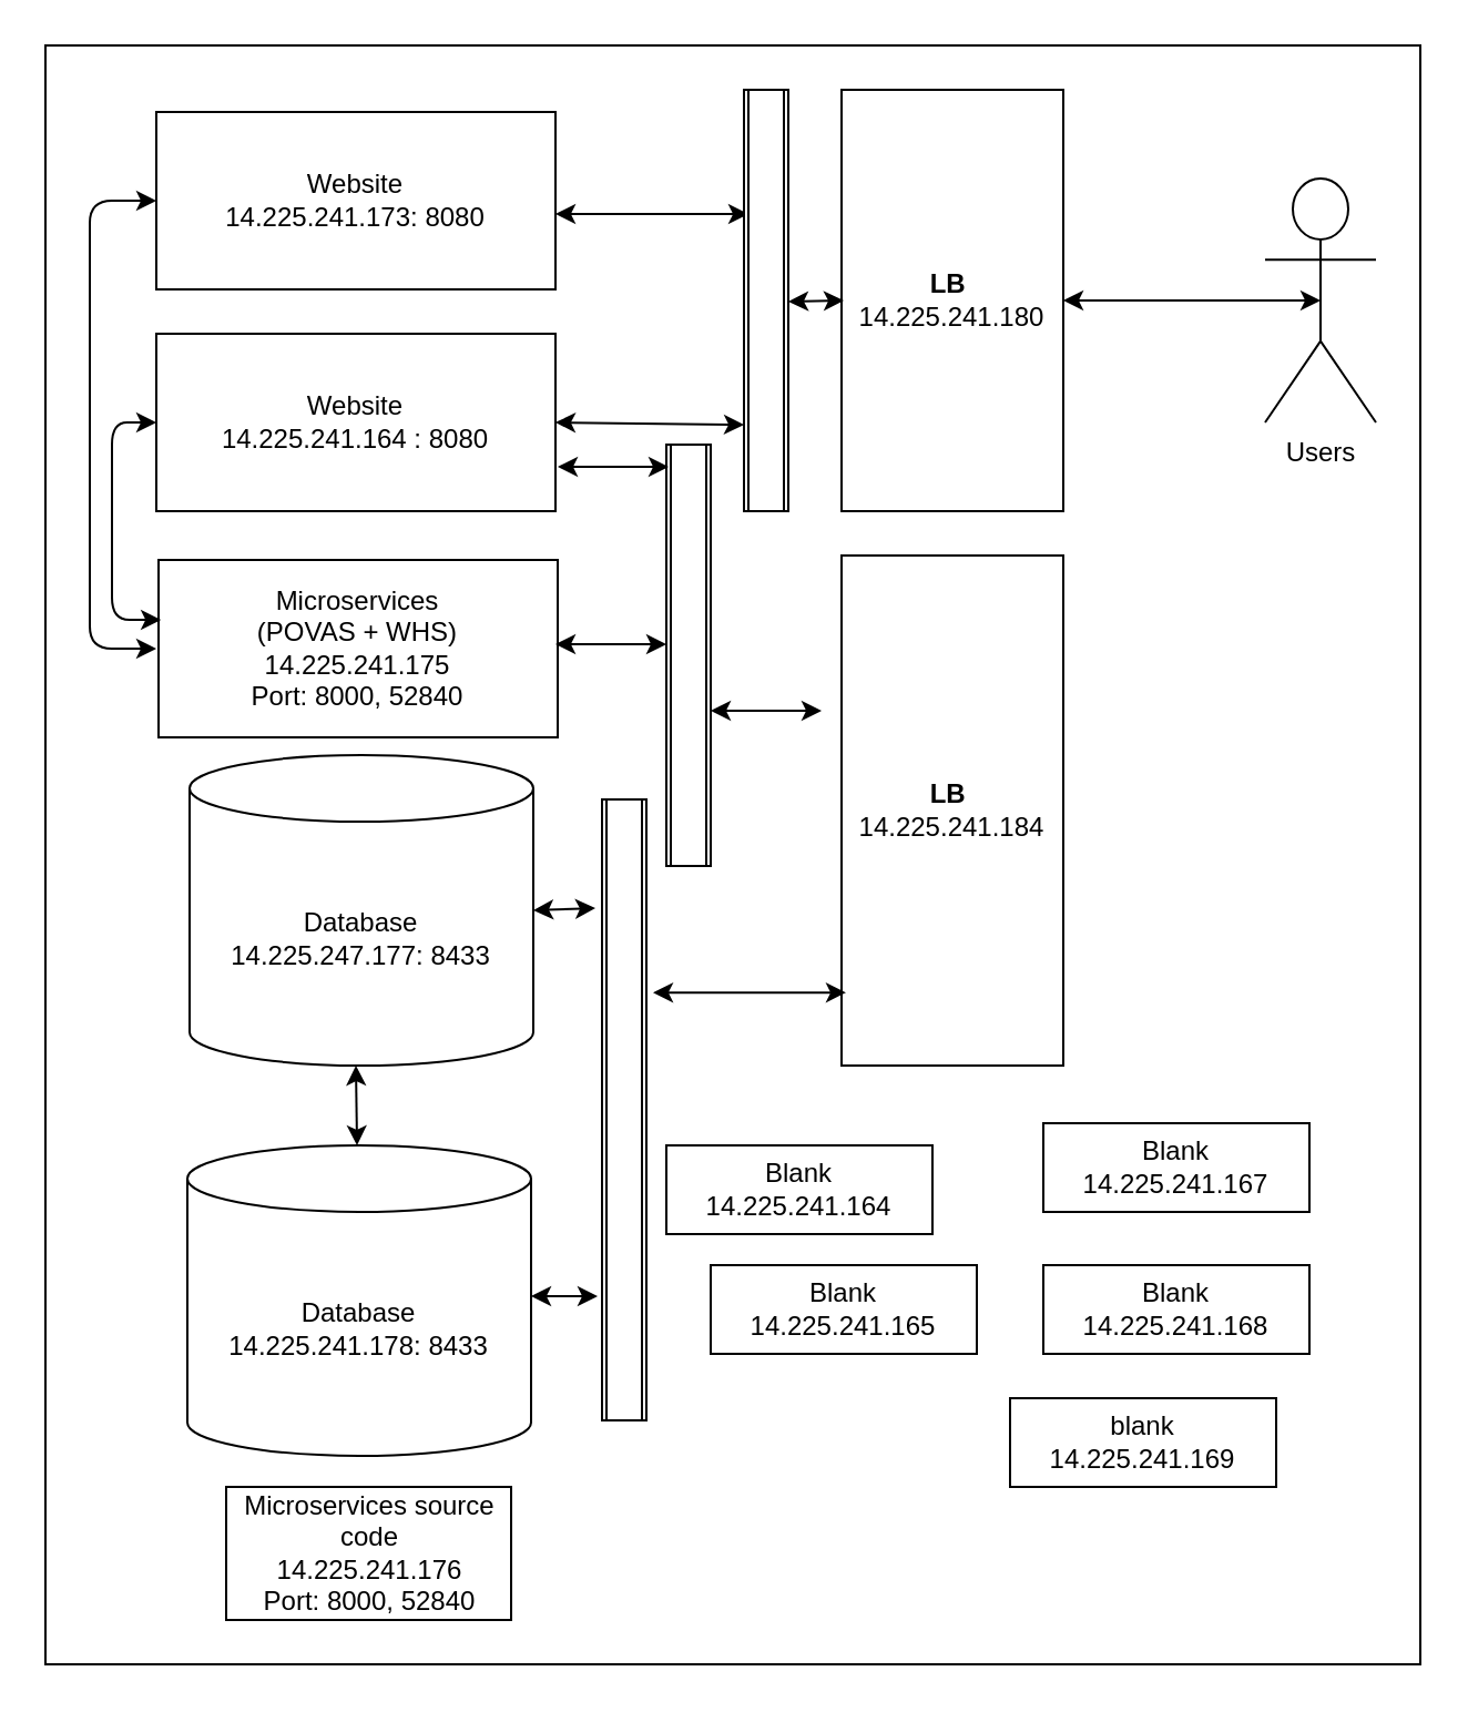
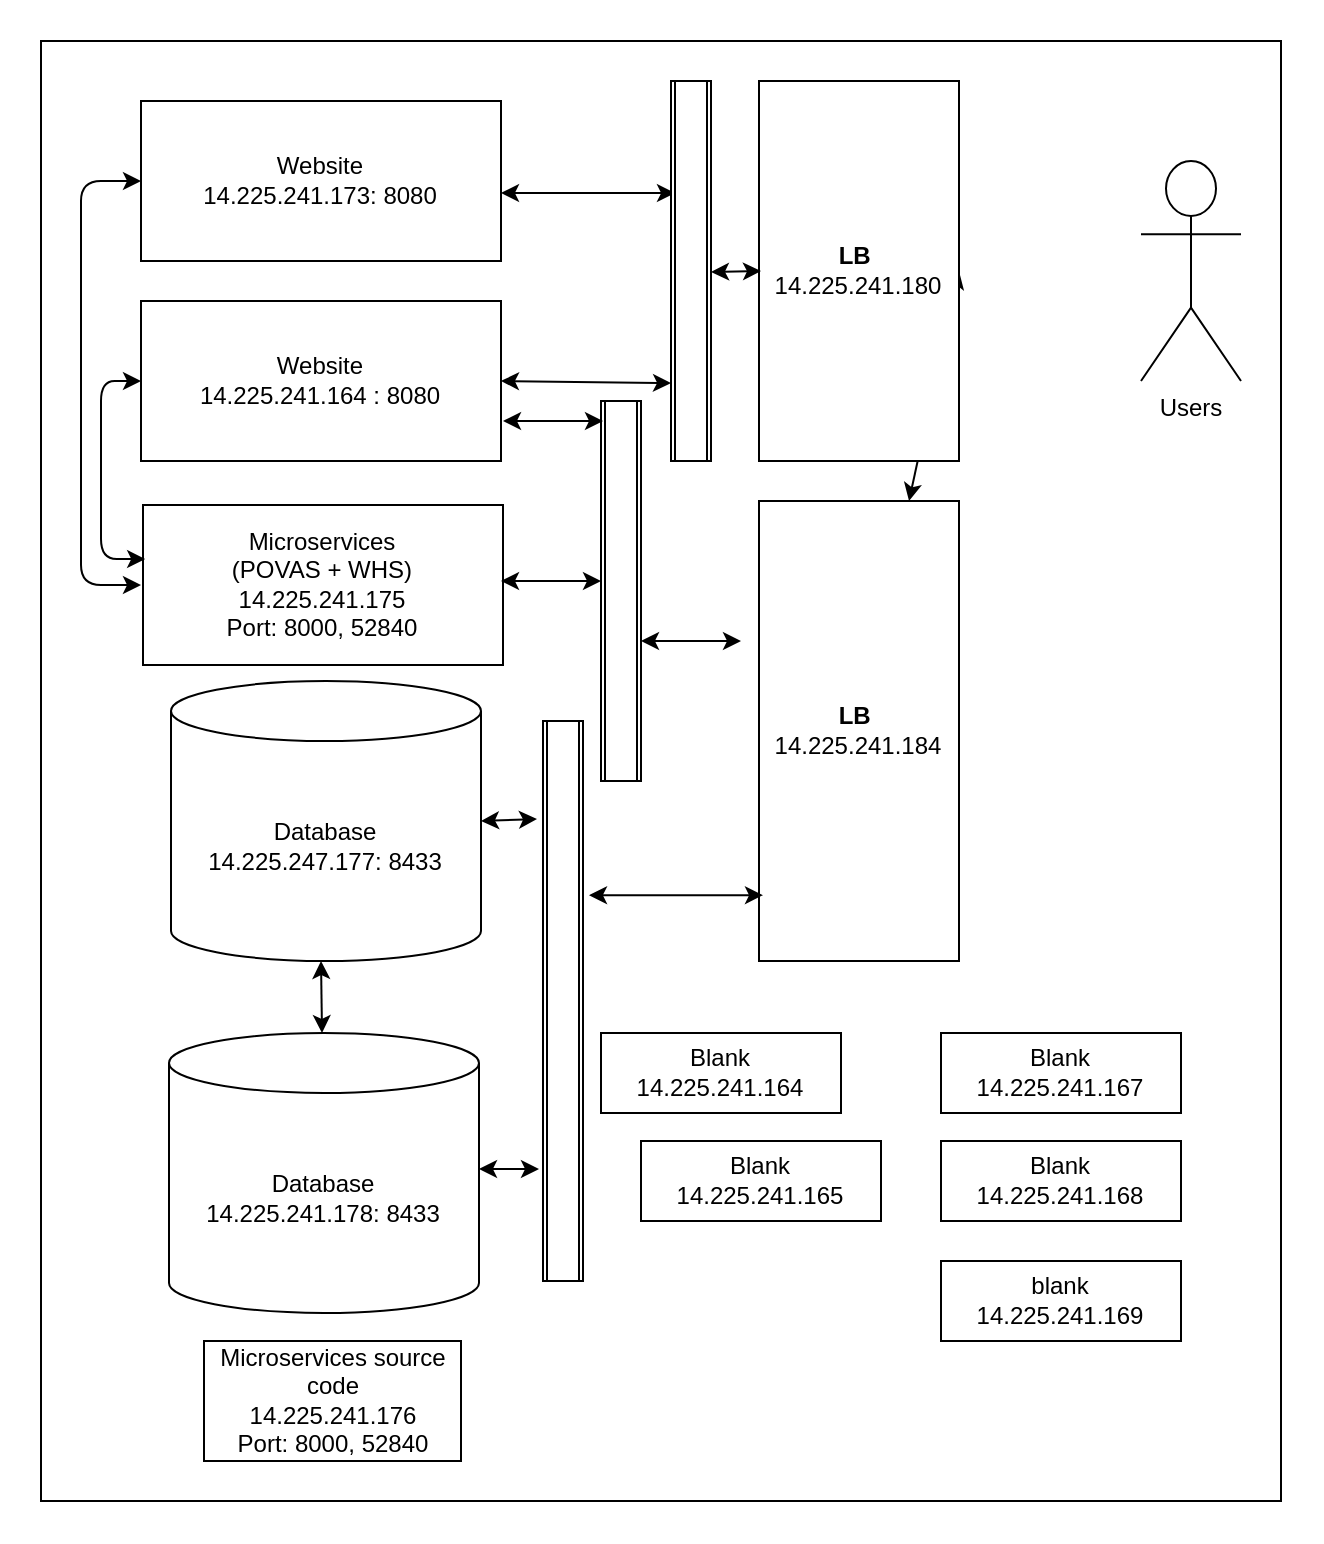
- <mxCell id="13" value="" style="endArrow=classic;startArrow=classic;html=1;entryX=0.5;entryY=0.5;entryDx=0;entryDy=0;entryPerimeter=0;exitX=1;exitY=0.5;exitDx=0;exitDy=0;" edge="1" parent="1" source="25" target="12"><mxGeometry width="50" height="50" relative="1" as="geometry"><mxPoint x="520" y="290" as="sourcePoint" /><mxPoint x="570" y="240" as="targetPoint" /></mxGeometry></mxCell>
+ <mxCell id="13" value="" style="endArrow=classic;startArrow=classic;html=1;exitX=1;exitY=0.5;exitDx=0;exitDy=0;" edge="1" parent="1" source="25" target="7"><mxGeometry width="50" height="50" relative="1" as="geometry"><mxPoint x="520" y="290" as="sourcePoint" /><mxPoint x="570" y="240" as="targetPoint" /></mxGeometry></mxCell>
- <mxCell id="22" value="Blank&lt;br&gt;14.225.241.167" style="rounded=0;whiteSpace=wrap;html=1;" vertex="1" parent="1"><mxGeometry x="470" y="506" width="120" height="40" as="geometry" /></mxCell>
+ <mxCell id="22" value="Blank&lt;br&gt;14.225.241.167" style="rounded=0;whiteSpace=wrap;html=1;" vertex="1" parent="1"><mxGeometry x="470" y="516" width="120" height="40" as="geometry" /></mxCell>
- <mxCell id="24" value="blank&lt;br&gt;14.225.241.169" style="rounded=0;whiteSpace=wrap;html=1;" vertex="1" parent="1"><mxGeometry x="455" y="630" width="120" height="40" as="geometry" /></mxCell>
+ <mxCell id="24" value="blank&lt;br&gt;14.225.241.169" style="rounded=0;whiteSpace=wrap;html=1;" vertex="1" parent="1"><mxGeometry x="470" y="630" width="120" height="40" as="geometry" /></mxCell>
